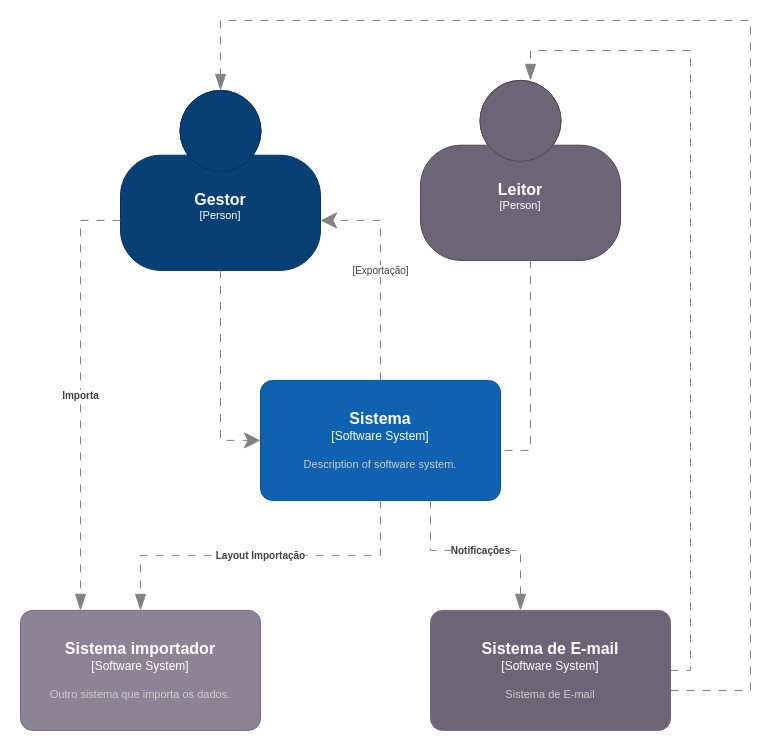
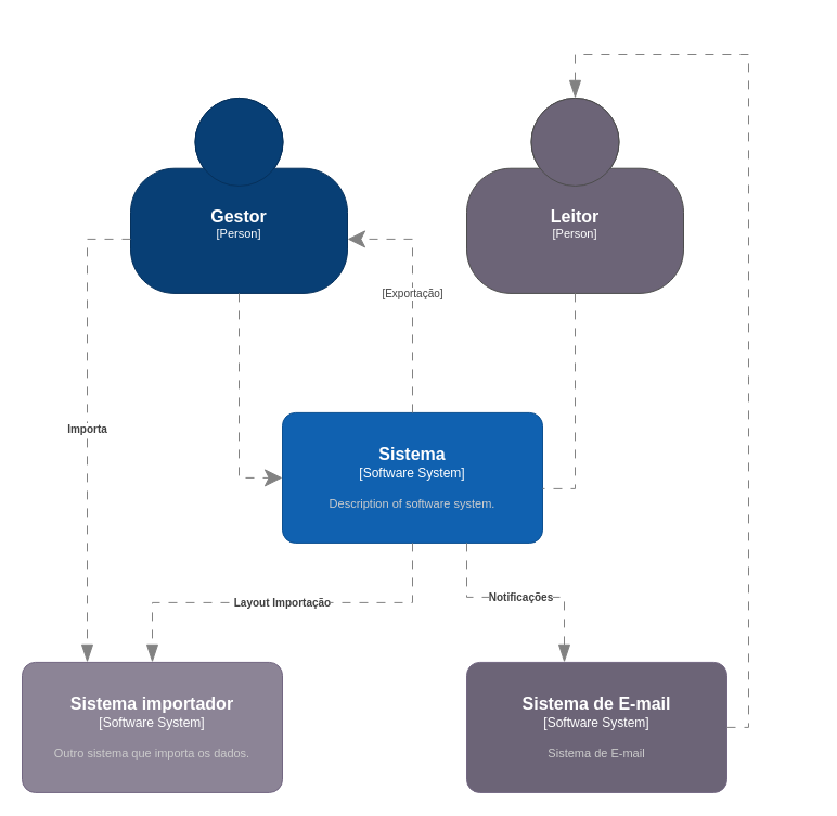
- <mxCell id="14" value="" style="endArrow=blockThin;html=1;fontSize=10;fontColor=#404040;strokeWidth=1;endFill=1;strokeColor=#828282;elbow=vertical;metaEdit=1;endSize=14;startSize=14;jumpStyle=arc;jumpSize=16;rounded=0;edgeStyle=orthogonalEdgeStyle;dashed=1;dashPattern=8 8;" edge="1" parent="1" source="11" target="3"><mxGeometry width="240" relative="1" as="geometry"><mxPoint x="130" y="500" as="sourcePoint" /><mxPoint x="370" y="500" as="targetPoint" /><Array as="points"><mxPoint x="750" y="690" /><mxPoint x="750" y="20" /><mxPoint x="220" y="20" /></Array></mxGeometry></mxCell>
- <mxCell id="4" value="&lt;font style=&quot;font-size: 16px&quot;&gt;&lt;b&gt;Leitor&lt;/b&gt;&lt;/font&gt;&lt;div&gt;[Person]&lt;/div&gt;&lt;br&gt;&lt;div&gt;&lt;font style=&quot;font-size: 11px&quot;&gt;&lt;font color=&quot;#cccccc&quot;&gt;&lt;/font&gt;&lt;/div&gt;" style="html=1;fontSize=11;dashed=0;whiteSpace=wrap;fillColor=#6C6477;strokeColor=#4D4D4D;fontColor=#ffffff;shape=mxgraph.c4.person2;align=center;metaEdit=1;points=[[0.5,0,0],[1,0.5,0],[1,0.75,0],[0.75,1,0],[0.5,1,0],[0.25,1,0],[0,0.75,0],[0,0.5,0]];resizable=0;" vertex="1" parent="1"><mxGeometry x="420" y="79.91" width="200" height="180" as="geometry" /></mxCell>
+ <mxCell id="4" value="&lt;font style=&quot;font-size: 16px&quot;&gt;&lt;b&gt;Leitor&lt;/b&gt;&lt;/font&gt;&lt;div&gt;[Person]&lt;/div&gt;&lt;br&gt;&lt;div&gt;&lt;font style=&quot;font-size: 11px&quot;&gt;&lt;font color=&quot;#cccccc&quot;&gt;&lt;/font&gt;&lt;/div&gt;" style="html=1;fontSize=11;dashed=0;whiteSpace=wrap;fillColor=#6C6477;strokeColor=#4D4D4D;fontColor=#ffffff;shape=mxgraph.c4.person2;align=center;metaEdit=1;points=[[0.5,0,0],[1,0.5,0],[1,0.75,0],[0.75,1,0],[0.5,1,0],[0.25,1,0],[0,0.75,0],[0,0.5,0]];resizable=0;" vertex="1" parent="1"><mxGeometry x="430" y="89.91" width="200" height="180" as="geometry" /></mxCell>
